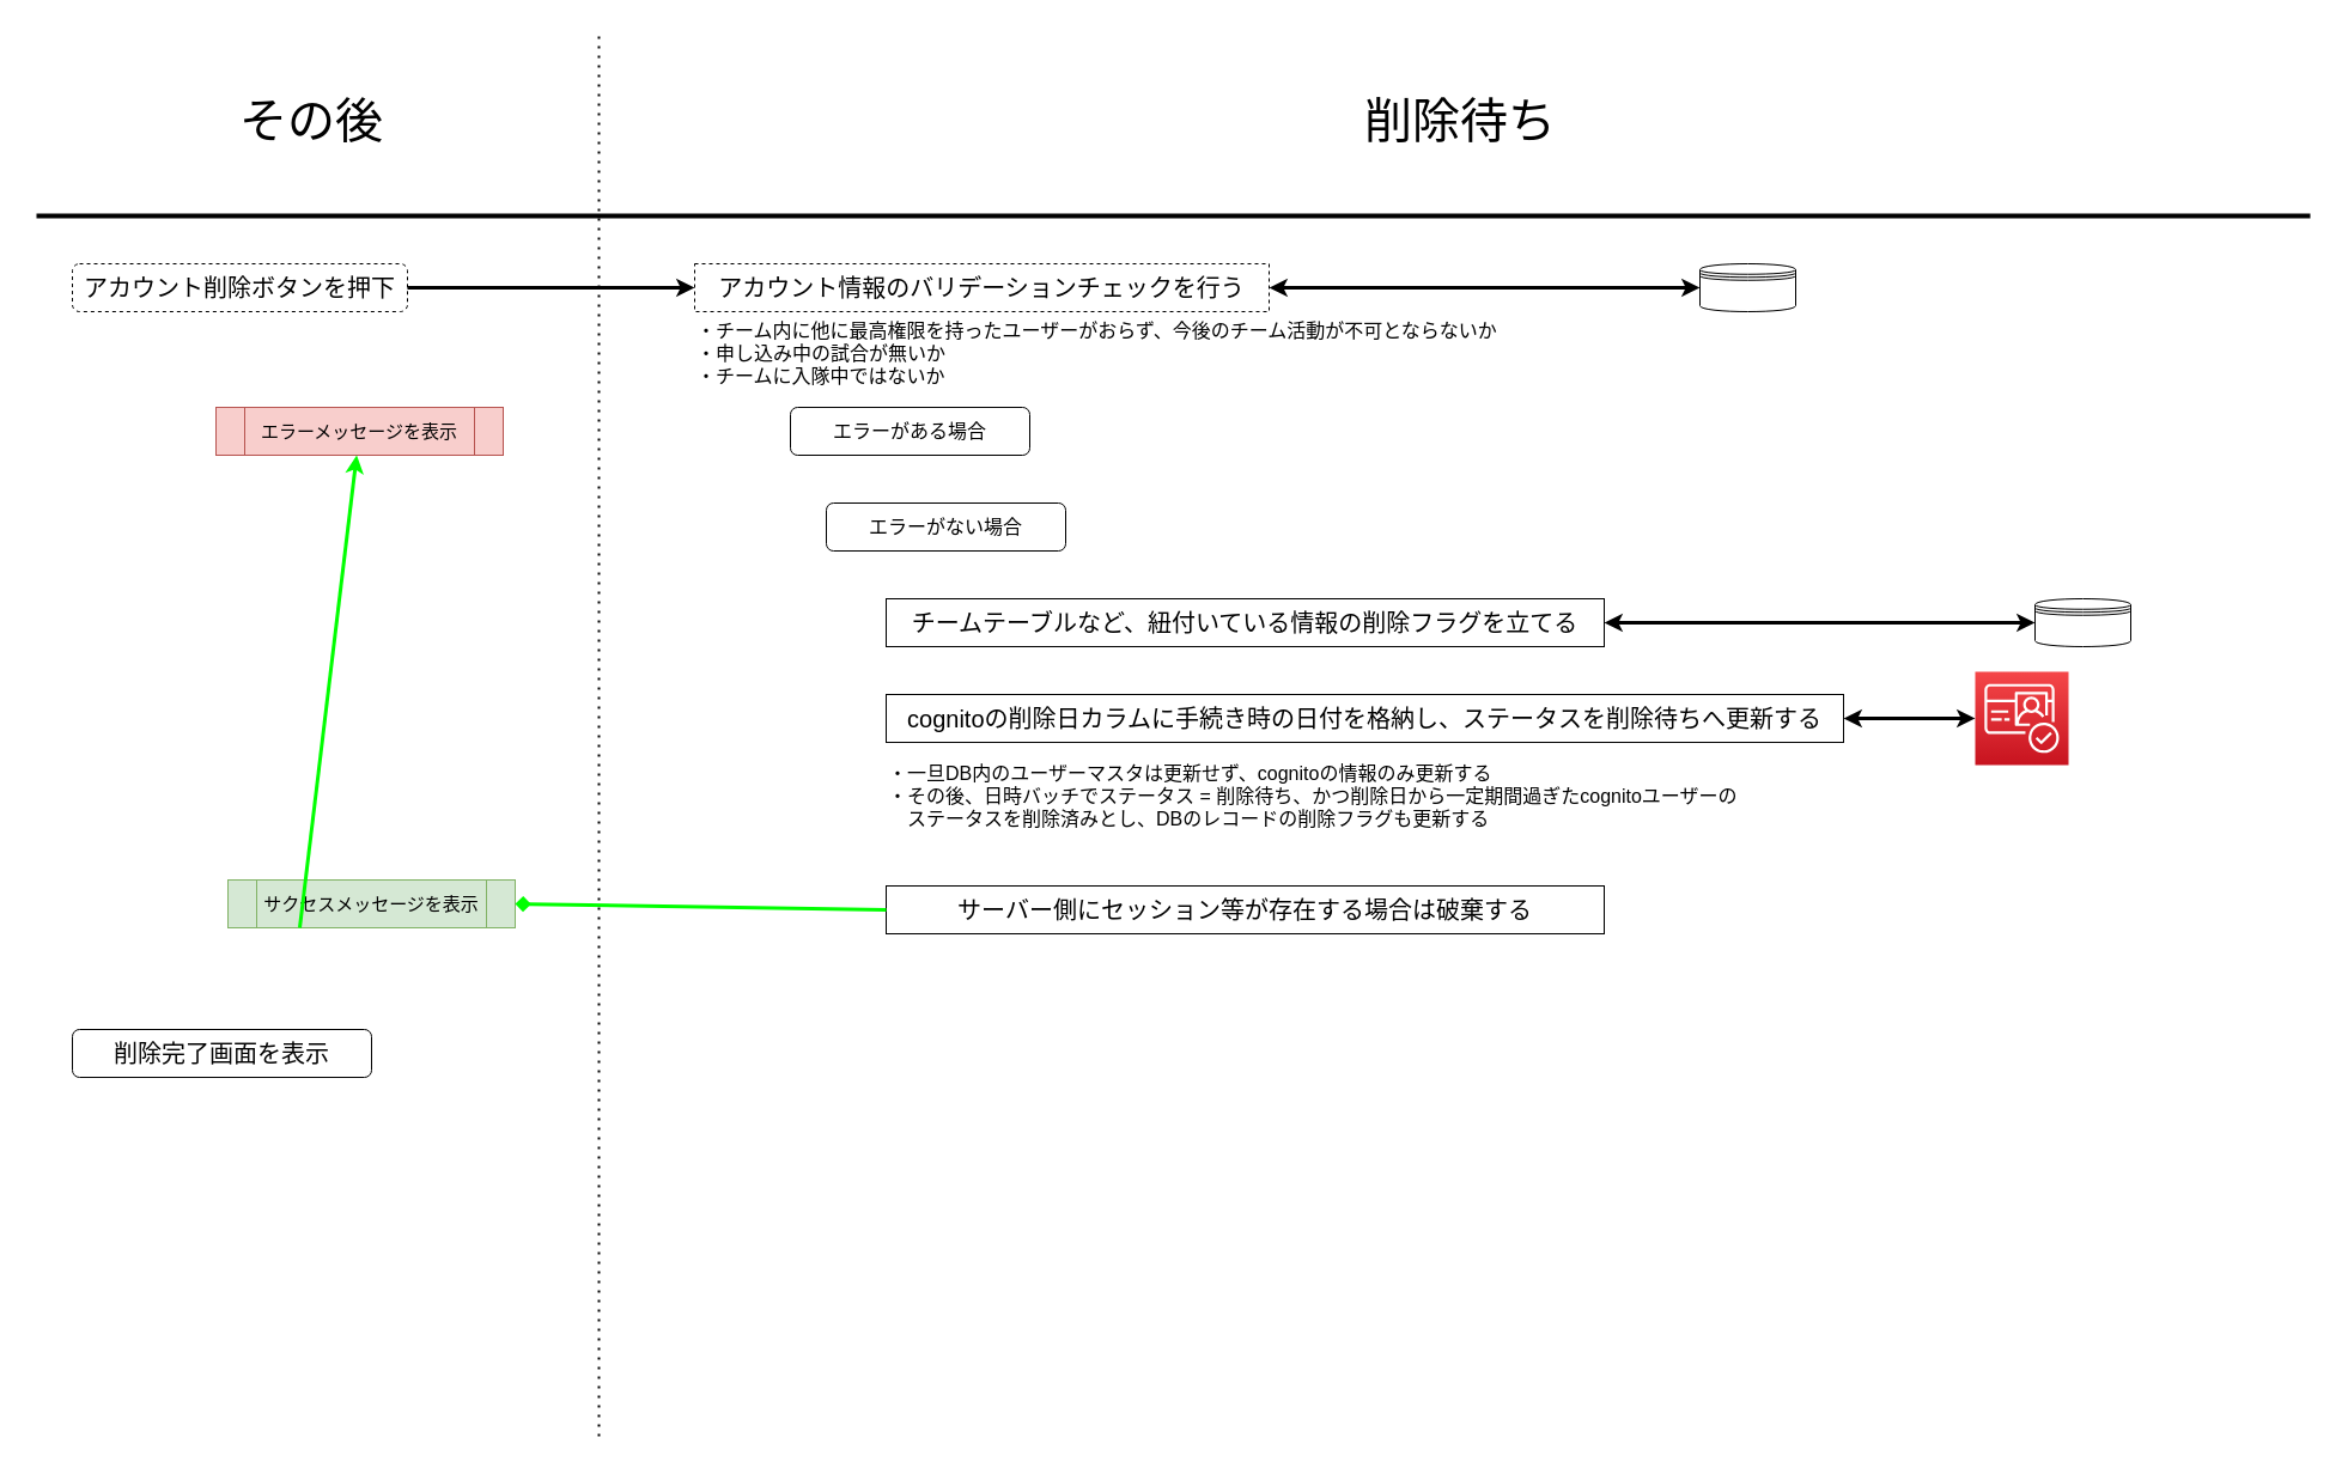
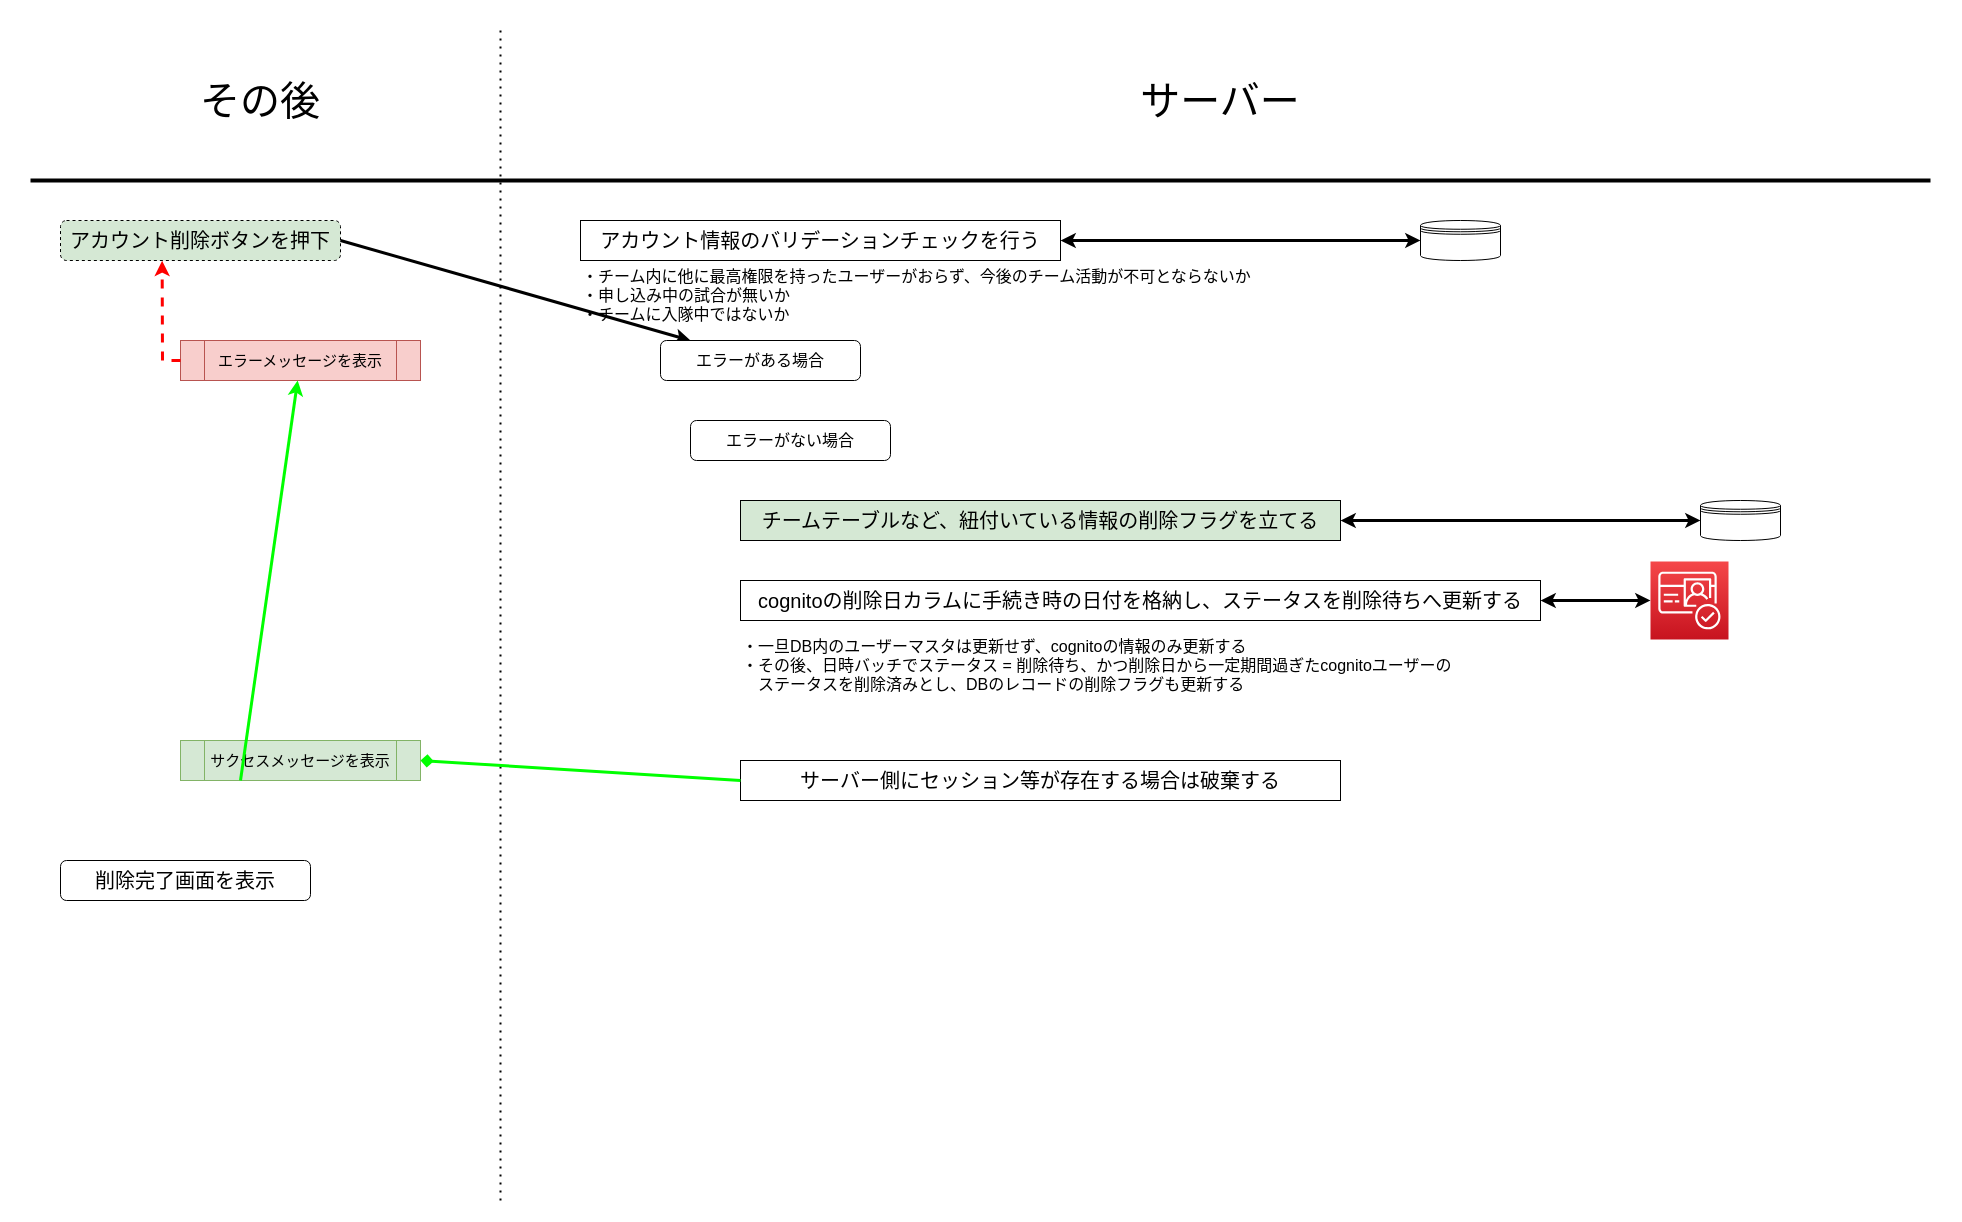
- <mxCell id="5" value="削除待ち" style="text;html=1;strokeColor=none;fillColor=none;align=center;verticalAlign=middle;whiteSpace=wrap;rounded=0;fontSize=40;" parent="1" vertex="1"><mxGeometry x="500" width="1440" height="160" as="geometry" y="20" /></mxCell>
+ <mxCell id="5" value="サーバー" style="text;html=1;strokeColor=none;fillColor=none;align=center;verticalAlign=middle;whiteSpace=wrap;rounded=0;fontSize=40;" parent="1" vertex="1"><mxGeometry x="500" width="1440" height="160" as="geometry" y="20" /></mxCell>
- <mxCell id="6" value="アカウント削除ボタンを押下" style="rounded=1;whiteSpace=wrap;html=1;dashed=1;fontSize=20;" vertex="1" parent="1"><mxGeometry x="60" y="220" width="280" height="40" as="geometry" /></mxCell>
+ <mxCell id="6" value="アカウント削除ボタンを押下" style="rounded=1;whiteSpace=wrap;html=1;dashed=1;fontSize=20;fillColor=#d5e8d4;" vertex="1" parent="1"><mxGeometry x="60" y="220" width="280" height="40" as="geometry" /></mxCell>
- <mxCell id="9" value="" style="endArrow=classic;html=1;rounded=0;fontSize=16;strokeWidth=3;exitX=1;exitY=0.5;exitDx=0;exitDy=0;entryX=0;entryY=0.5;entryDx=0;entryDy=0;" edge="1" parent="1" source="6" target="7"><mxGeometry width="50" height="50" relative="1" as="geometry"><mxPoint x="670" y="310" as="sourcePoint" /><mxPoint x="720" y="260" as="targetPoint" /></mxGeometry></mxCell>
+ <mxCell id="9" value="" style="endArrow=classic;html=1;rounded=0;fontSize=16;strokeWidth=3;exitX=1;exitY=0.5;exitDx=0;exitDy=0;" edge="1" parent="1" source="6" target="10"><mxGeometry width="50" height="50" relative="1" as="geometry"><mxPoint x="670" y="310" as="sourcePoint" /><mxPoint x="720" y="260" as="targetPoint" /></mxGeometry></mxCell>
- <mxCell id="7" value="アカウント情報のバリデーションチェックを行う" style="rounded=0;whiteSpace=wrap;html=1;fontSize=20;dashed=1;" vertex="1" parent="1"><mxGeometry x="580" y="220" width="480" height="40" as="geometry" /></mxCell>
+ <mxCell id="7" value="アカウント情報のバリデーションチェックを行う" style="rounded=0;whiteSpace=wrap;html=1;fontSize=20;" vertex="1" parent="1"><mxGeometry x="580" y="220" width="480" height="40" as="geometry" /></mxCell>
+ <mxCell id="12" value="" style="endArrow=classic;html=1;rounded=0;fontSize=16;strokeWidth=3;exitX=0;exitY=0.5;exitDx=0;exitDy=0;entryX=0.363;entryY=1.008;entryDx=0;entryDy=0;entryPerimeter=0;dashed=1;strokeColor=#FF0000;" edge="1" parent="1" source="11" target="6"><mxGeometry width="50" height="50" relative="1" as="geometry"><mxPoint x="670" y="520" as="sourcePoint" /><mxPoint x="720" y="470" as="targetPoint" /><Array as="points"><mxPoint x="162" y="360" /></Array></mxGeometry></mxCell>
- <mxCell id="14" value="チームテーブルなど、紐付いている情報の削除フラグを立てる" style="rounded=0;whiteSpace=wrap;html=1;fontSize=20;" vertex="1" parent="1"><mxGeometry x="740" y="500" width="600" height="40" as="geometry" /></mxCell>
+ <mxCell id="14" value="チームテーブルなど、紐付いている情報の削除フラグを立てる" style="rounded=0;whiteSpace=wrap;html=1;fontSize=20;fillColor=#d5e8d4;" vertex="1" parent="1"><mxGeometry x="740" y="500" width="600" height="40" as="geometry" /></mxCell>
- <mxCell id="19" value="サクセスメッセージを表示" style="shape=process;whiteSpace=wrap;html=1;backgroundOutline=1;fontSize=15;fillColor=#d5e8d4;strokeColor=#82b366;" vertex="1" parent="1"><mxGeometry x="190" y="735" width="240" height="40" as="geometry" /></mxCell>
+ <mxCell id="19" value="サクセスメッセージを表示" style="shape=process;whiteSpace=wrap;html=1;backgroundOutline=1;fontSize=15;fillColor=#d5e8d4;strokeColor=#82b366;" vertex="1" parent="1"><mxGeometry x="180" y="740" width="240" height="40" as="geometry" /></mxCell>
- <mxCell id="17" value="サーバー側にセッション等が存在する場合は破棄する" style="rounded=0;whiteSpace=wrap;html=1;fontSize=20;" vertex="1" parent="1"><mxGeometry x="740" y="740" width="600" height="40" as="geometry" /></mxCell>
+ <mxCell id="17" value="サーバー側にセッション等が存在する場合は破棄する" style="rounded=0;whiteSpace=wrap;html=1;fontSize=20;" vertex="1" parent="1"><mxGeometry x="740" y="760" width="600" height="40" as="geometry" /></mxCell>
